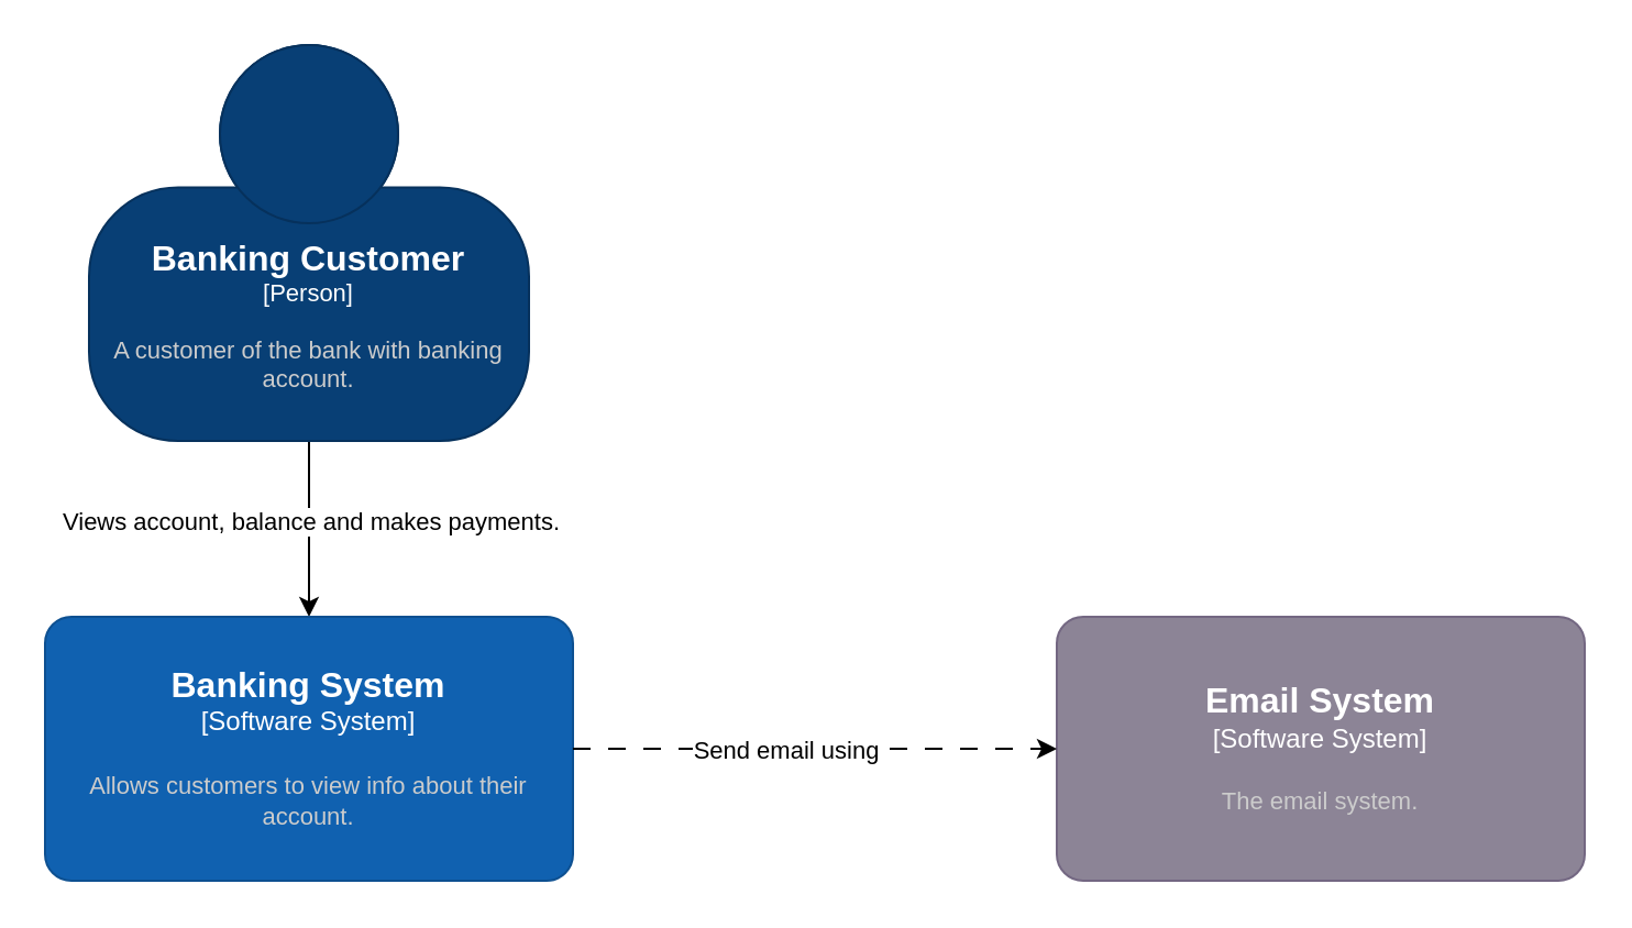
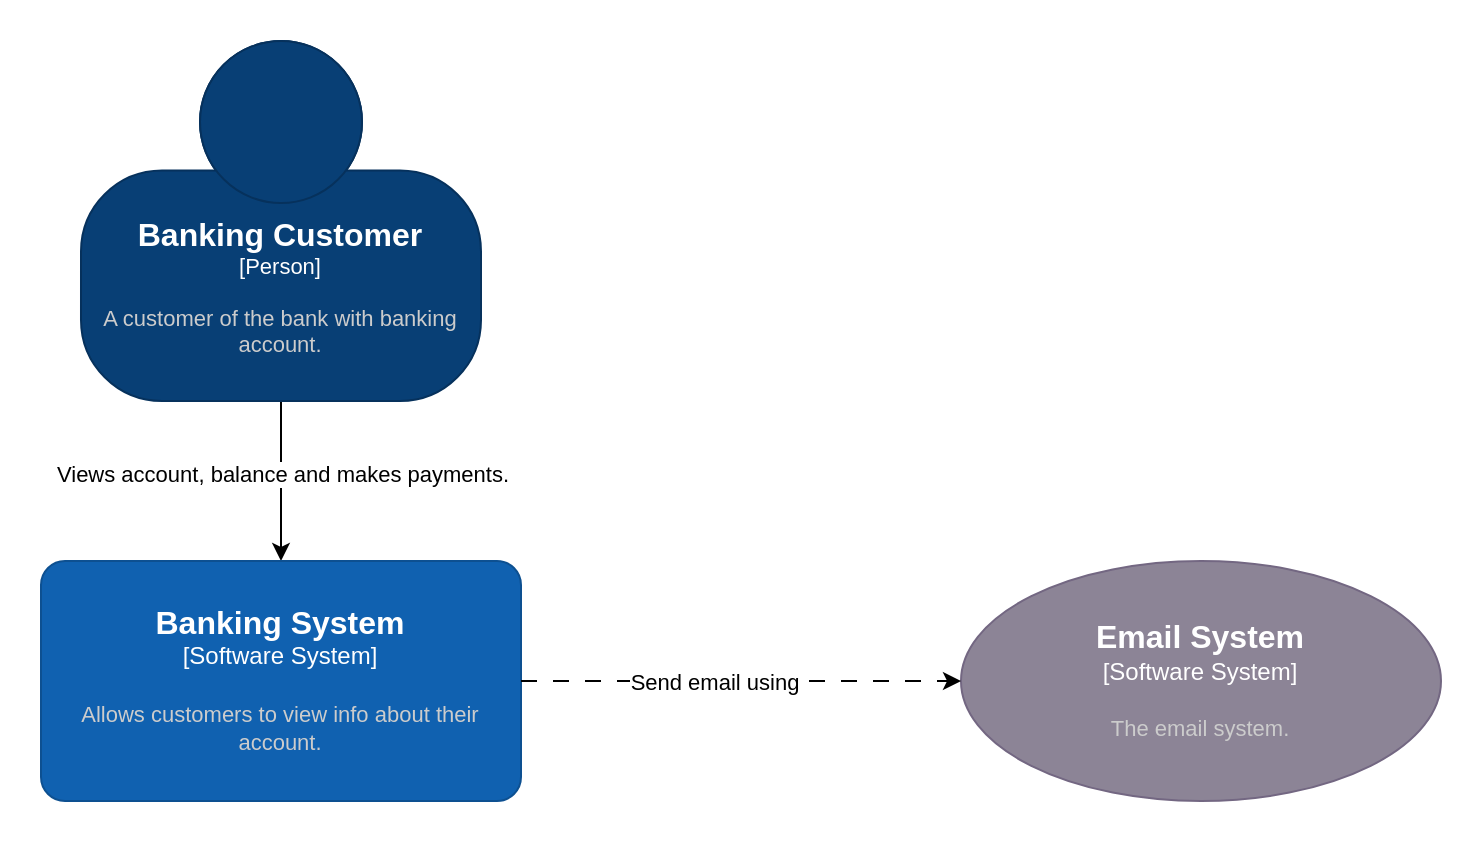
- <mxCell id="6" value="&lt;font style=&quot;font-size: 16px&quot;&gt;&lt;b&gt;Email System&lt;/b&gt;&lt;/font&gt;&lt;div&gt;[Software System]&lt;/div&gt;&lt;br&gt;&lt;div&gt;&lt;font style=&quot;font-size: 11px&quot;&gt;&lt;font color=&quot;#cccccc&quot;&gt;The email system.&lt;/font&gt;&lt;/div&gt;" style="rounded=1;whiteSpace=wrap;html=1;labelBackgroundColor=none;fillColor=#8C8496;fontColor=#ffffff;align=center;arcSize=10;strokeColor=#736782;metaEdit=1;resizable=0;points=[[0.25,0,0],[0.5,0,0],[0.75,0,0],[1,0.25,0],[1,0.5,0],[1,0.75,0],[0.75,1,0],[0.5,1,0],[0.25,1,0],[0,0.75,0],[0,0.5,0],[0,0.25,0]];" parent="1" vertex="1"><mxGeometry x="480" y="280" width="240" height="120" as="geometry" /></mxCell>
+ <mxCell id="6" value="&lt;font style=&quot;font-size: 16px&quot;&gt;&lt;b&gt;Email System&lt;/b&gt;&lt;/font&gt;&lt;div&gt;[Software System]&lt;/div&gt;&lt;br&gt;&lt;div&gt;&lt;font style=&quot;font-size: 11px&quot;&gt;&lt;font color=&quot;#cccccc&quot;&gt;The email system.&lt;/font&gt;&lt;/div&gt;" style="ellipse;whiteSpace=wrap;html=1;labelBackgroundColor=none;fillColor=#8C8496;fontColor=#ffffff;align=center;arcSize=10;strokeColor=#736782;metaEdit=1;resizable=0;points=[[0.25,0,0],[0.5,0,0],[0.75,0,0],[1,0.25,0],[1,0.5,0],[1,0.75,0],[0.75,1,0],[0.5,1,0],[0.25,1,0],[0,0.75,0],[0,0.5,0],[0,0.25,0]];" parent="1" vertex="1"><mxGeometry x="480" y="280" width="240" height="120" as="geometry" /></mxCell>
